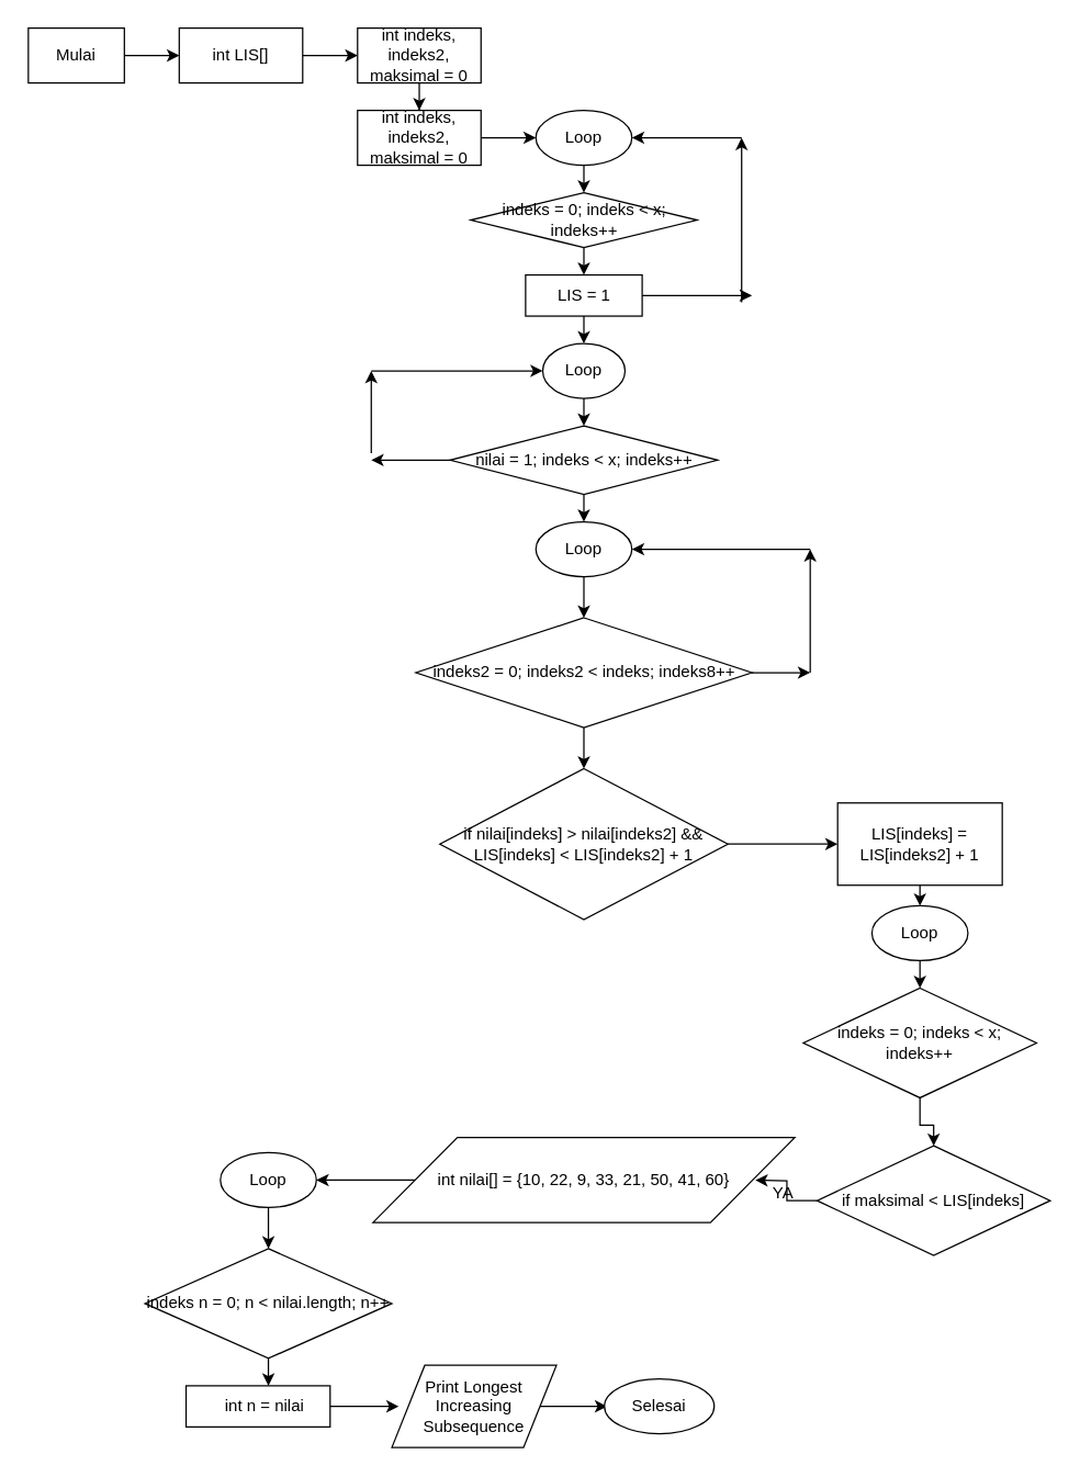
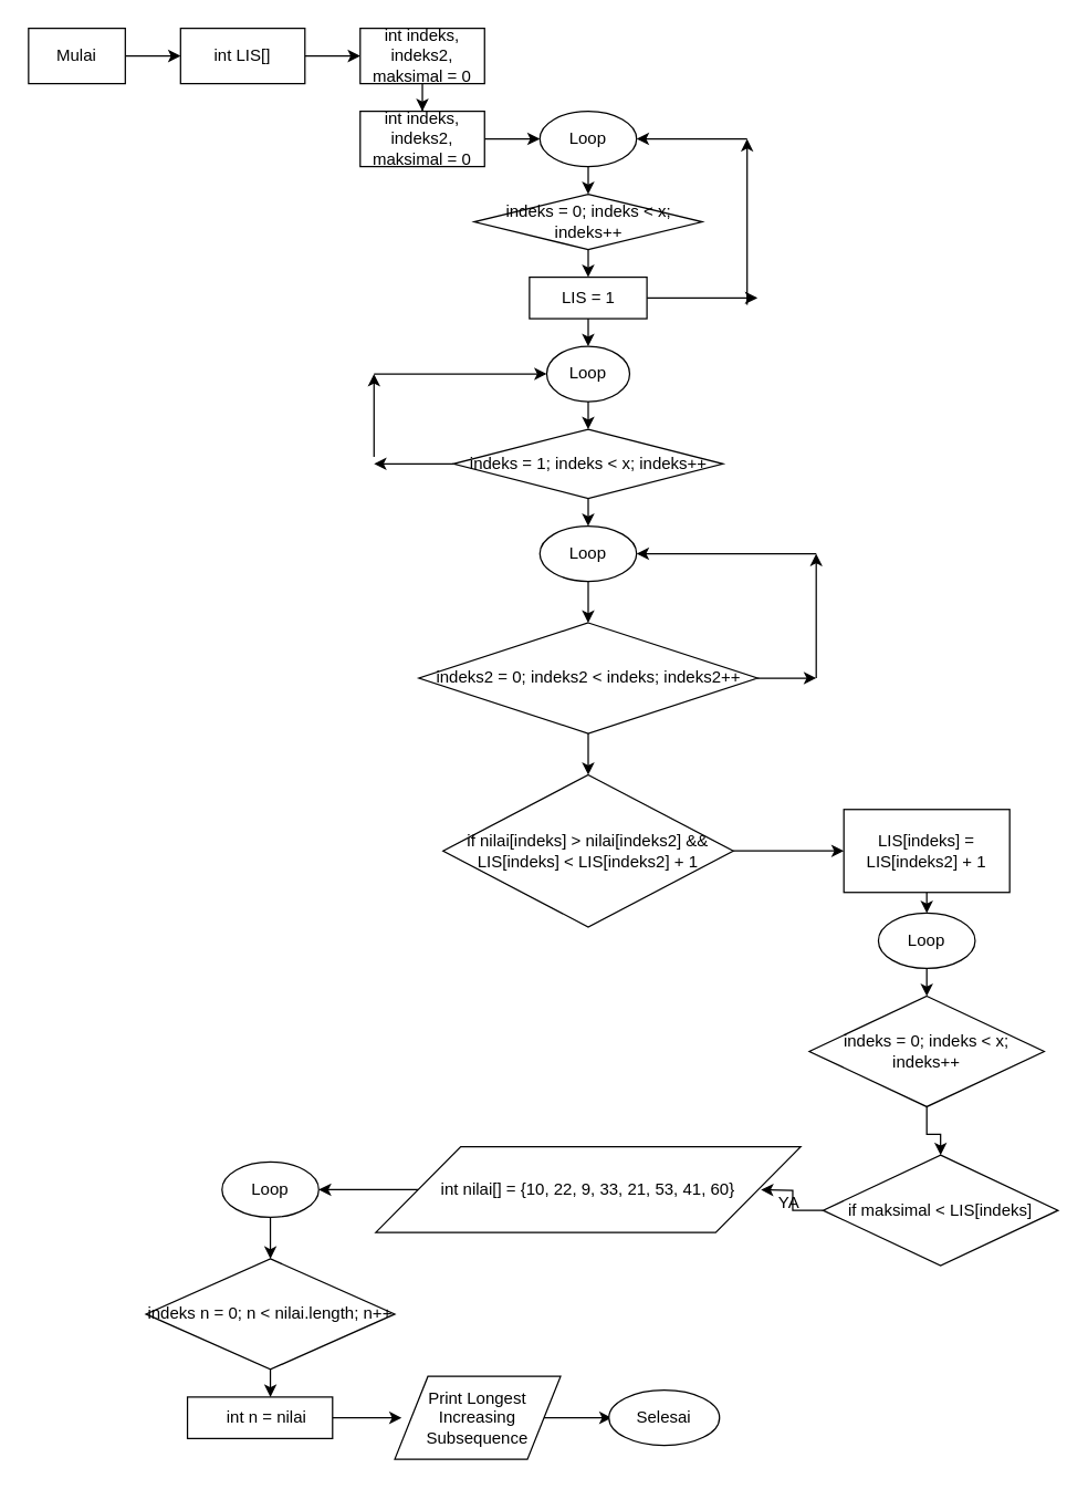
- <mxCell id="23" value="nilai = 1; indeks &amp;lt; x; indeks++" style="rhombus;whiteSpace=wrap;html=1;" vertex="1" parent="1"><mxGeometry x="327.5" y="310" width="195" height="50" as="geometry" /></mxCell>
+ <mxCell id="23" value="indeks = 1; indeks &amp;lt; x; indeks++" style="rhombus;whiteSpace=wrap;html=1;" vertex="1" parent="1"><mxGeometry x="327.5" y="310" width="195" height="50" as="geometry" /></mxCell>
- <mxCell id="30" value="indeks2 = 0; indeks2 &amp;lt; indeks; indeks8++" style="rhombus;whiteSpace=wrap;html=1;" vertex="1" parent="1"><mxGeometry x="302.5" y="450" width="245" height="80" as="geometry" /></mxCell>
+ <mxCell id="30" value="indeks2 = 0; indeks2 &amp;lt; indeks; indeks2++" style="rhombus;whiteSpace=wrap;html=1;" vertex="1" parent="1"><mxGeometry x="302.5" y="450" width="245" height="80" as="geometry" /></mxCell>
- <mxCell id="44" value="int nilai[] = {10, 22, 9, 33, 21, 50, 41, 60}" style="shape=parallelogram;perimeter=parallelogramPerimeter;whiteSpace=wrap;html=1;" vertex="1" parent="1"><mxGeometry x="271.25" y="829" width="307.5" height="62" as="geometry" /></mxCell>
+ <mxCell id="44" value="int nilai[] = {10, 22, 9, 33, 21, 53, 41, 60}" style="shape=parallelogram;perimeter=parallelogramPerimeter;whiteSpace=wrap;html=1;" vertex="1" parent="1"><mxGeometry x="271.25" y="829" width="307.5" height="62" as="geometry" /></mxCell>
